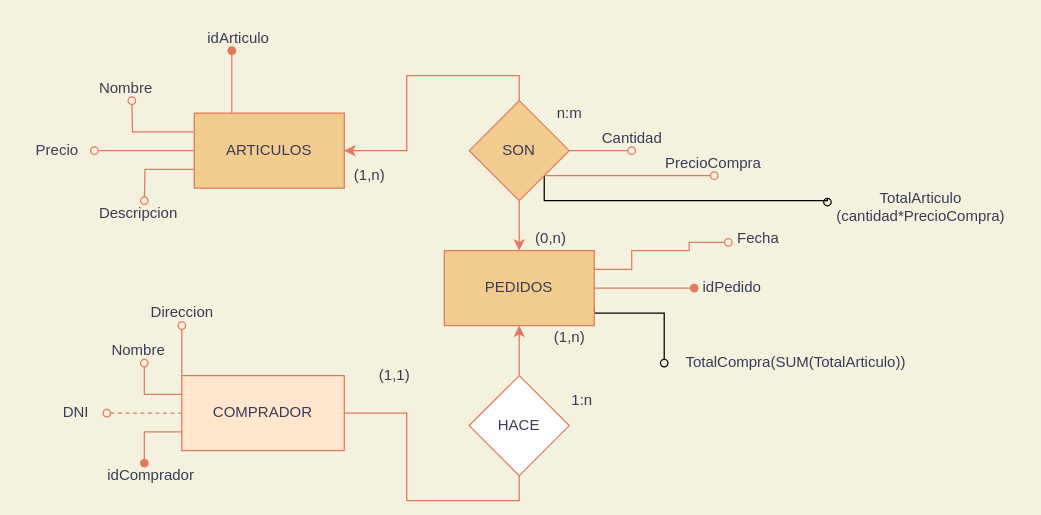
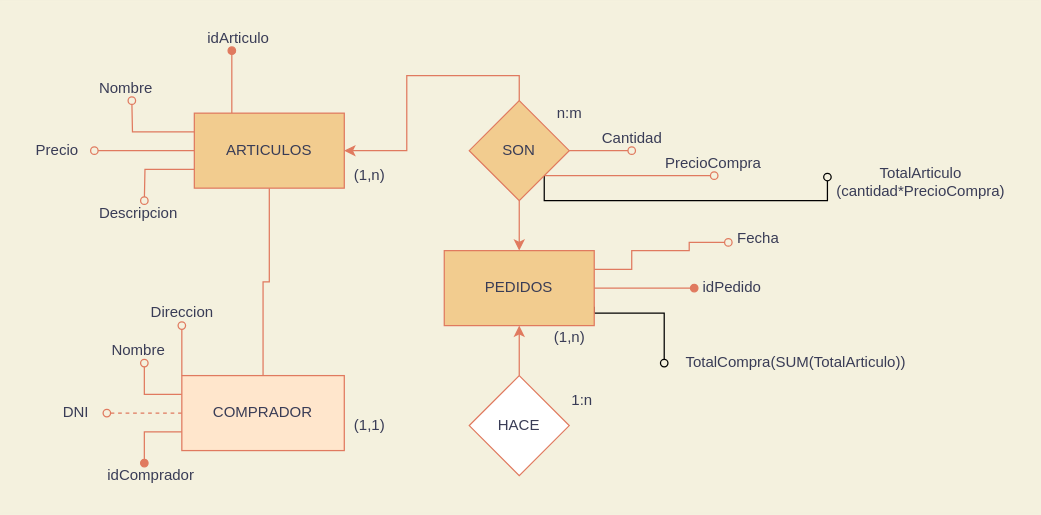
- <mxCell id="44" value="TotalArticulo&lt;br&gt;(cantidad*PrecioCompra)" style="text;html=1;align=center;verticalAlign=middle;resizable=0;points=[];autosize=1;fontColor=#393C56;" vertex="1" parent="1"><mxGeometry x="661" y="150" width="150" height="30" as="geometry" /></mxCell>
+ <mxCell id="44" value="TotalArticulo&lt;br&gt;(cantidad*PrecioCompra)" style="text;html=1;align=center;verticalAlign=middle;resizable=0;points=[];autosize=1;fontColor=#393C56;" vertex="1" parent="1"><mxGeometry x="661" y="130" width="150" height="30" as="geometry" /></mxCell>
- <mxCell id="25" value="(0,n)" style="text;html=1;align=center;verticalAlign=middle;resizable=0;points=[];autosize=1;fontColor=#393C56;" parent="1" vertex="1"><mxGeometry x="420" y="180" width="40" height="20" as="geometry" /></mxCell>
- <mxCell id="26" value="(1,1)" style="text;html=1;align=center;verticalAlign=middle;resizable=0;points=[];autosize=1;fontColor=#393C56;" parent="1" vertex="1"><mxGeometry x="295" y="290" width="40" height="20" as="geometry" /></mxCell>
+ <mxCell id="26" value="(1,1)" style="text;html=1;align=center;verticalAlign=middle;resizable=0;points=[];autosize=1;fontColor=#393C56;" parent="1" vertex="1"><mxGeometry x="275" y="330" width="40" height="20" as="geometry" /></mxCell>
- <mxCell id="24" value="" style="edgeStyle=orthogonalEdgeStyle;rounded=0;orthogonalLoop=1;jettySize=auto;html=1;entryX=0.5;entryY=1;entryDx=0;entryDy=0;endArrow=none;fillColor=#F2CC8F;strokeColor=#E07A5F;labelBackgroundColor=#F4F1DE;fontColor=#393C56;" parent="1" source="13" target="23" edge="1"><mxGeometry relative="1" as="geometry"><mxPoint x="325" y="340" as="sourcePoint" /><mxPoint x="465" y="260" as="targetPoint" /></mxGeometry></mxCell>
+ <mxCell id="24" value="" style="edgeStyle=orthogonalEdgeStyle;rounded=0;orthogonalLoop=1;jettySize=auto;html=1;endArrow=none;fillColor=#F2CC8F;strokeColor=#E07A5F;labelBackgroundColor=#F4F1DE;fontColor=#393C56;" parent="1" source="13" target="7" edge="1"><mxGeometry relative="1" as="geometry"><mxPoint x="325" y="340" as="sourcePoint" /><mxPoint x="465" y="260" as="targetPoint" /></mxGeometry></mxCell>
